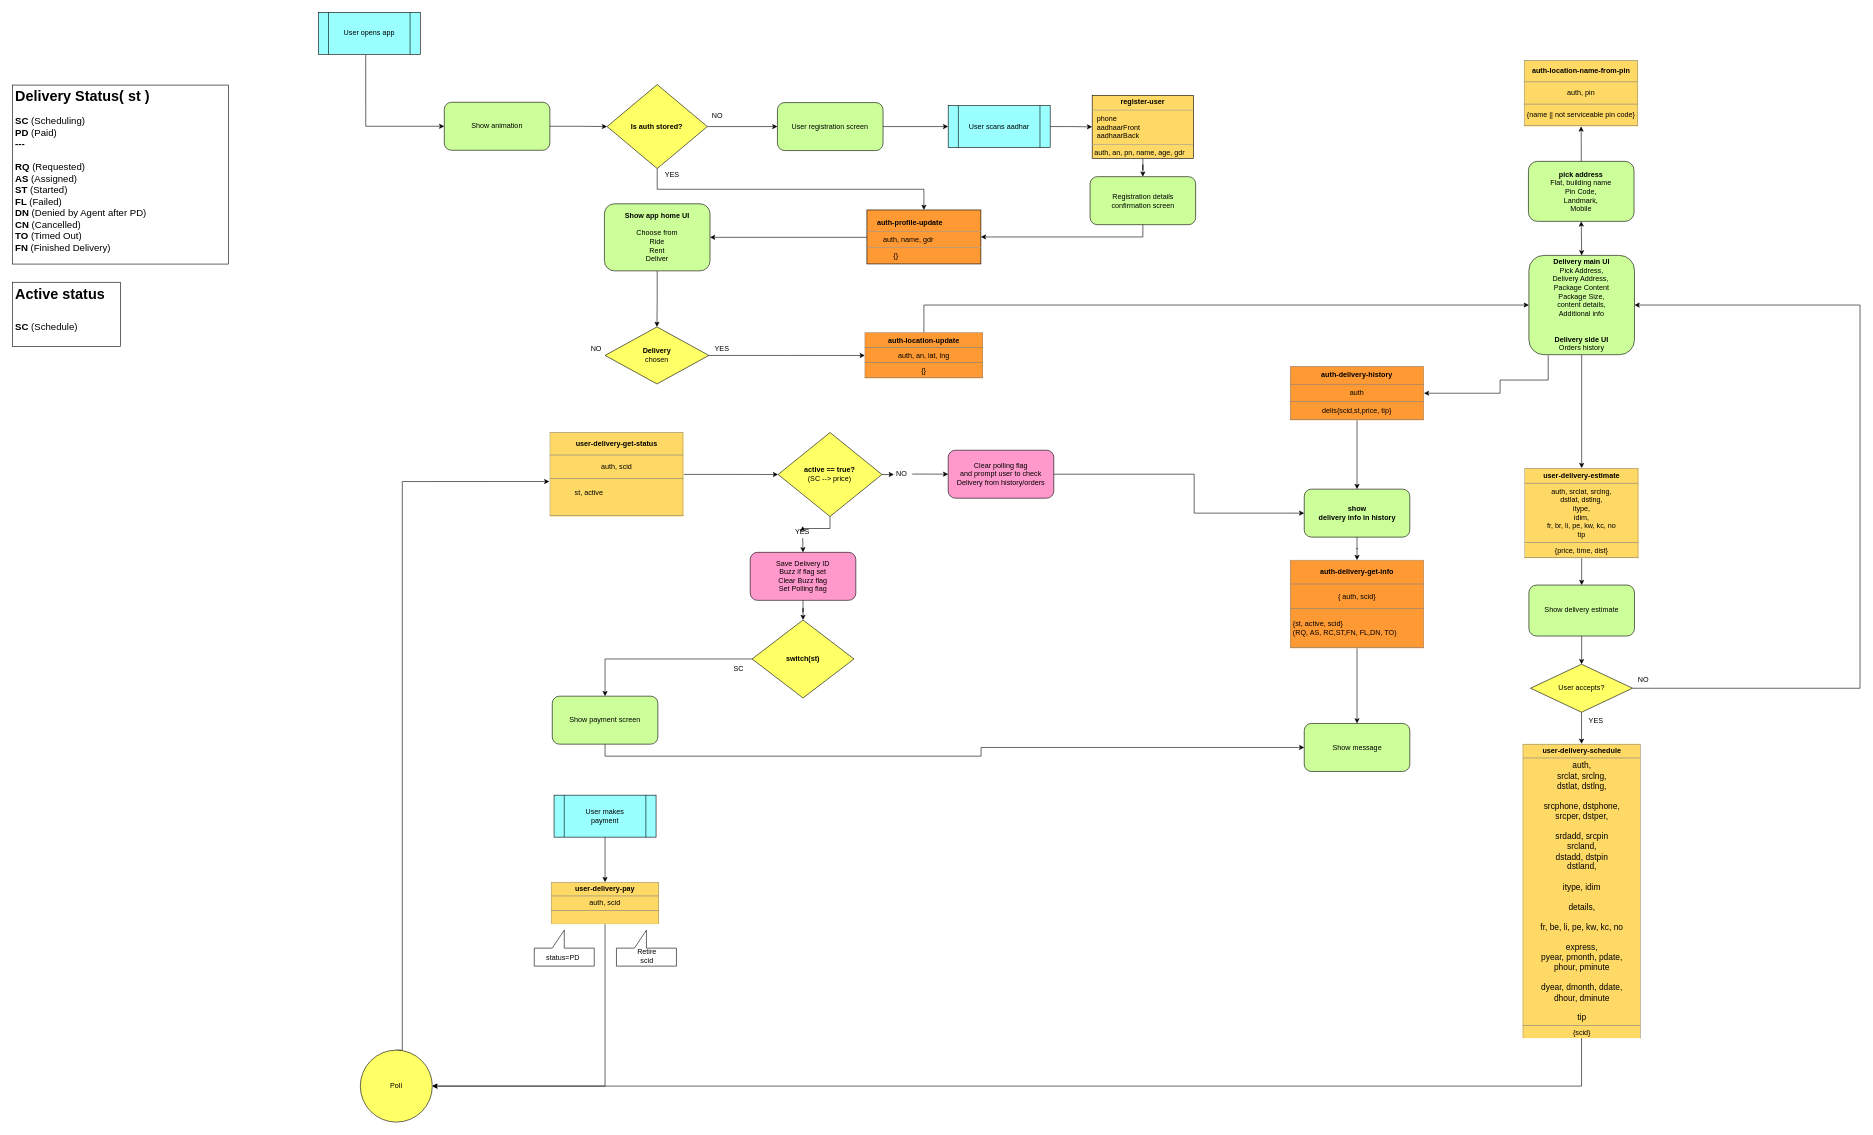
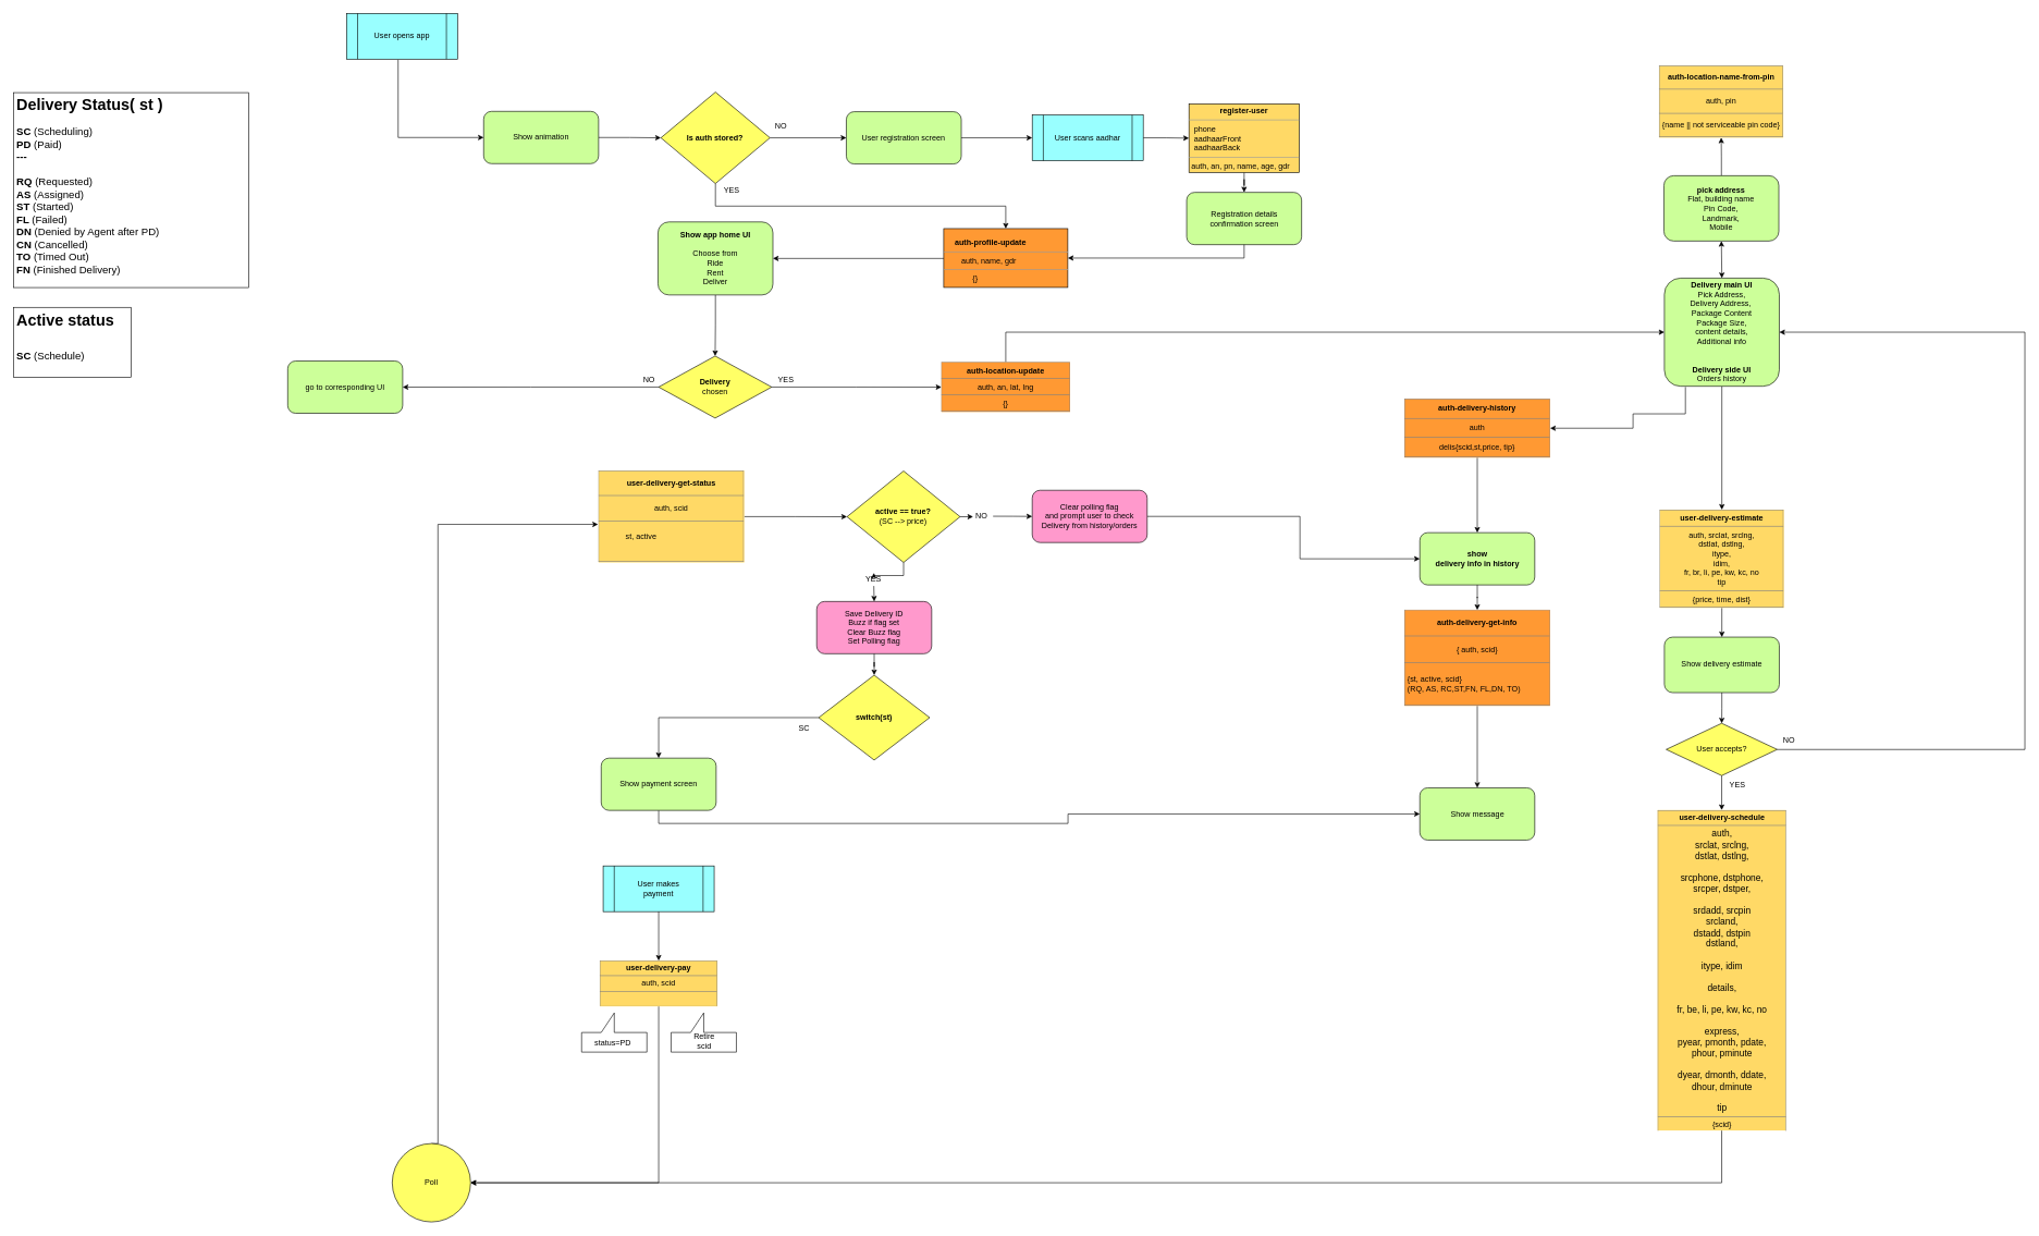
+ <mxCell id="55" value="go to corresponding UI" style="rounded=1;whiteSpace=wrap;html=1;fillColor=#CCFF99;" vertex="1" parent="1"><mxGeometry x="440" y="552.12" width="176" height="80" as="geometry" /></mxCell>
+ <mxCell id="7" style="edgeStyle=orthogonalEdgeStyle;rounded=0;orthogonalLoop=1;jettySize=auto;html=1;" edge="1" parent="1" source="9" target="55"><mxGeometry relative="1" as="geometry"><mxPoint x="930" y="500" as="targetPoint" /></mxGeometry></mxCell>
